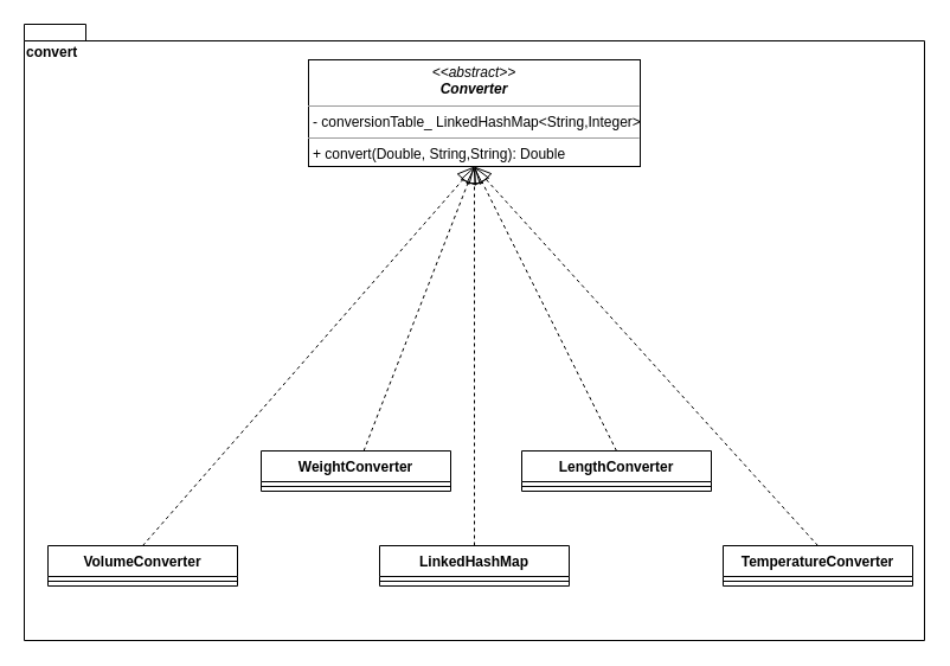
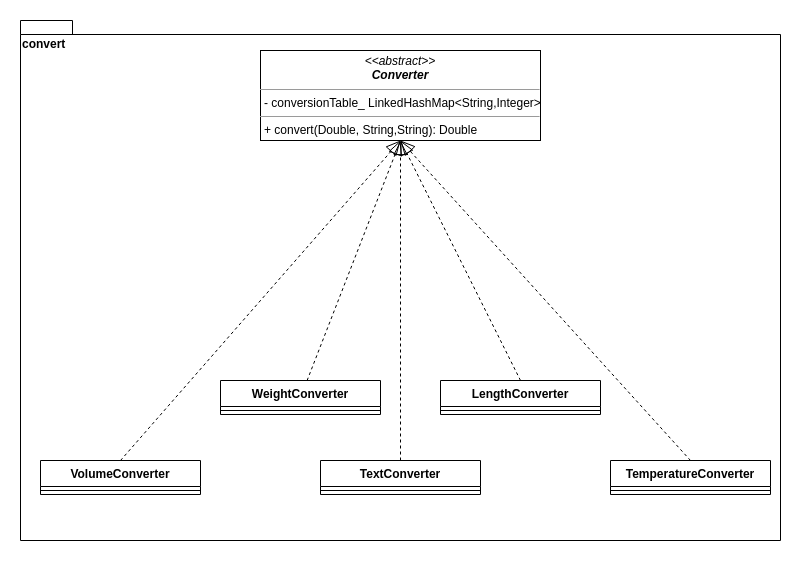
- <mxCell id="16" value="LinkedHashMap" style="swimlane;fontStyle=1;align=center;verticalAlign=top;childLayout=stackLayout;horizontal=1;startSize=26;horizontalStack=0;resizeParent=1;resizeParentMax=0;resizeLast=0;collapsible=1;marginBottom=0;" vertex="1" parent="1"><mxGeometry x="320" y="460" width="160" height="34" as="geometry" /></mxCell>
+ <mxCell id="16" value="TextConverter" style="swimlane;fontStyle=1;align=center;verticalAlign=top;childLayout=stackLayout;horizontal=1;startSize=26;horizontalStack=0;resizeParent=1;resizeParentMax=0;resizeLast=0;collapsible=1;marginBottom=0;" vertex="1" parent="1"><mxGeometry x="320" y="460" width="160" height="34" as="geometry" /></mxCell>
